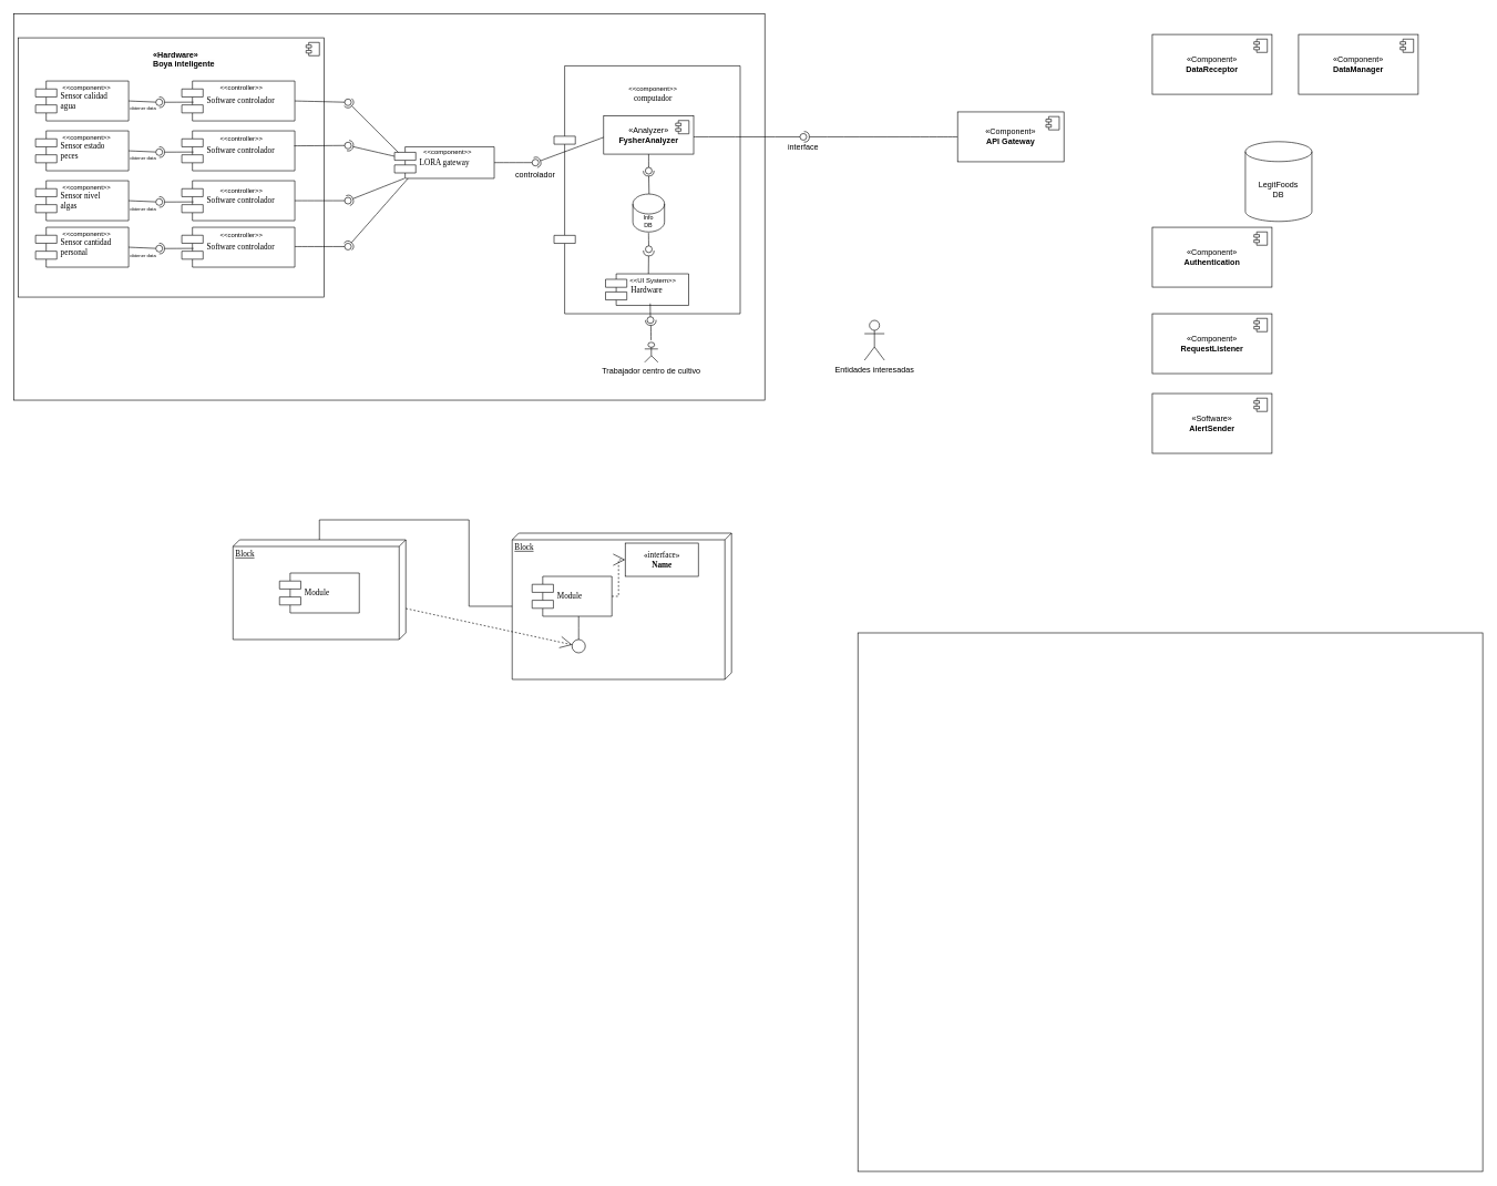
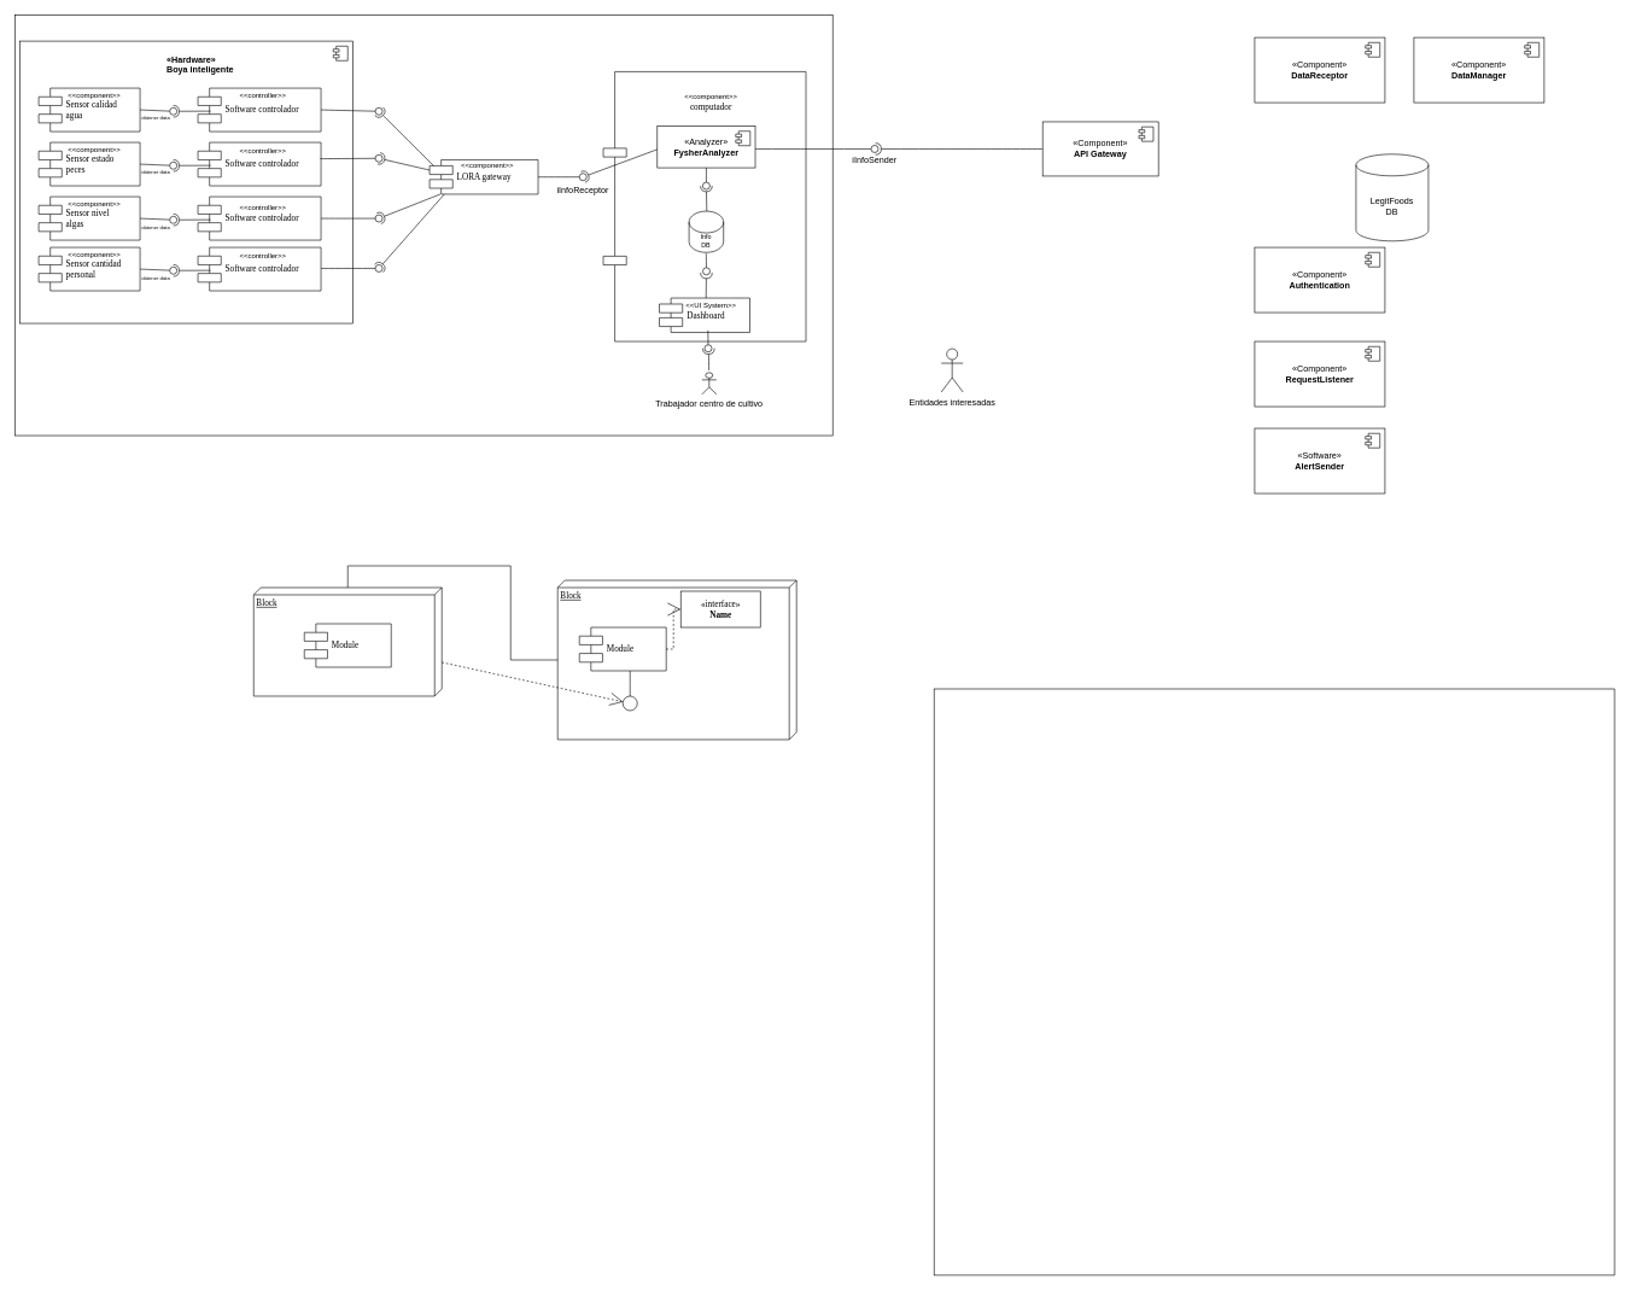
- <mxCell id="69" value="interface" style="text;strokeColor=none;fillColor=none;html=1;align=center;verticalAlign=middle;whiteSpace=wrap;rounded=0;fontSize=12;" vertex="1" parent="1"><mxGeometry x="1178" y="205" width="60" height="30" as="geometry" /></mxCell>
+ <mxCell id="69" value="iInfoSender" style="text;strokeColor=none;fillColor=none;html=1;align=center;verticalAlign=middle;whiteSpace=wrap;rounded=0;fontSize=12;" vertex="1" parent="1"><mxGeometry x="1178" y="205" width="60" height="30" as="geometry" /></mxCell>
- <mxCell id="68" value="controlador" style="text;strokeColor=none;fillColor=none;html=1;align=center;verticalAlign=middle;whiteSpace=wrap;rounded=0;fontSize=12;" vertex="1" parent="1"><mxGeometry x="775" y="247" width="60" height="30" as="geometry" /></mxCell>
+ <mxCell id="68" value="iInfoReceptor" style="text;strokeColor=none;fillColor=none;html=1;align=center;verticalAlign=middle;whiteSpace=wrap;rounded=0;fontSize=12;" vertex="1" parent="1"><mxGeometry x="775" y="247" width="60" height="30" as="geometry" /></mxCell>
- <mxCell id="76" value="Hardware" style="shape=component;align=left;spacingLeft=36;rounded=0;shadow=0;comic=0;labelBackgroundColor=none;strokeWidth=1;fontFamily=Verdana;fontSize=12;html=1;" vertex="1" parent="1"><mxGeometry x="910.5" y="411" width="125" height="47.5" as="geometry" /></mxCell>
+ <mxCell id="76" value="Dashboard" style="shape=component;align=left;spacingLeft=36;rounded=0;shadow=0;comic=0;labelBackgroundColor=none;strokeWidth=1;fontFamily=Verdana;fontSize=12;html=1;" vertex="1" parent="1"><mxGeometry x="910.5" y="411" width="125" height="47.5" as="geometry" /></mxCell>
